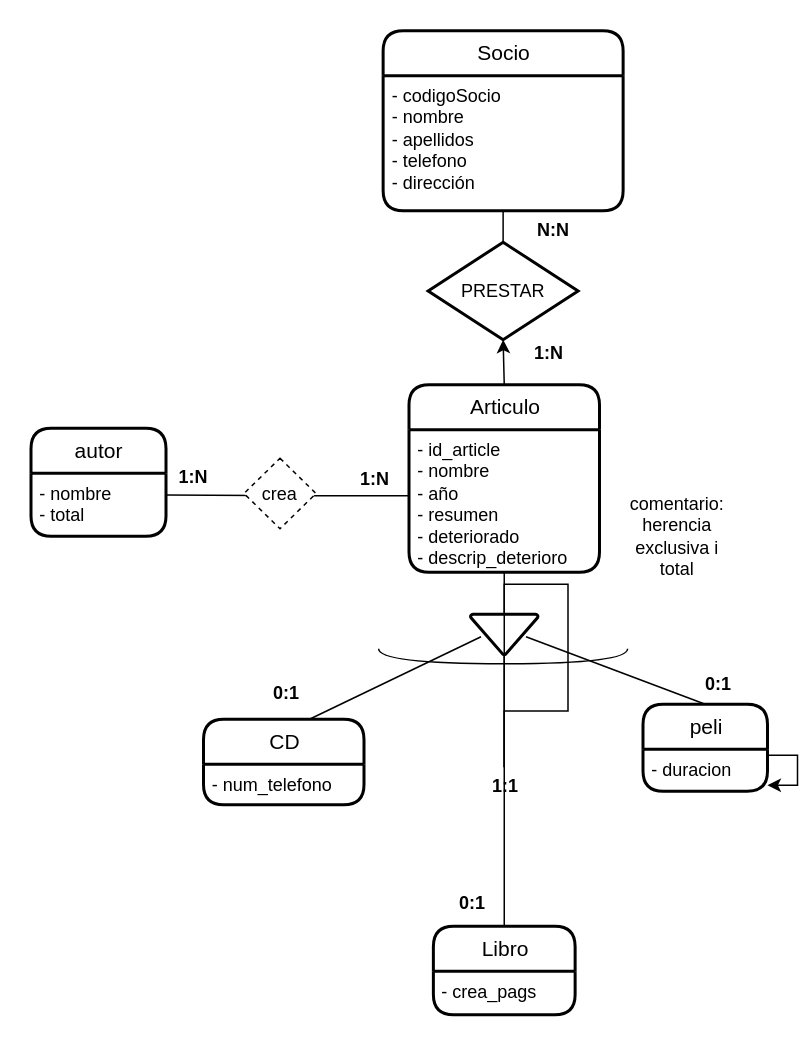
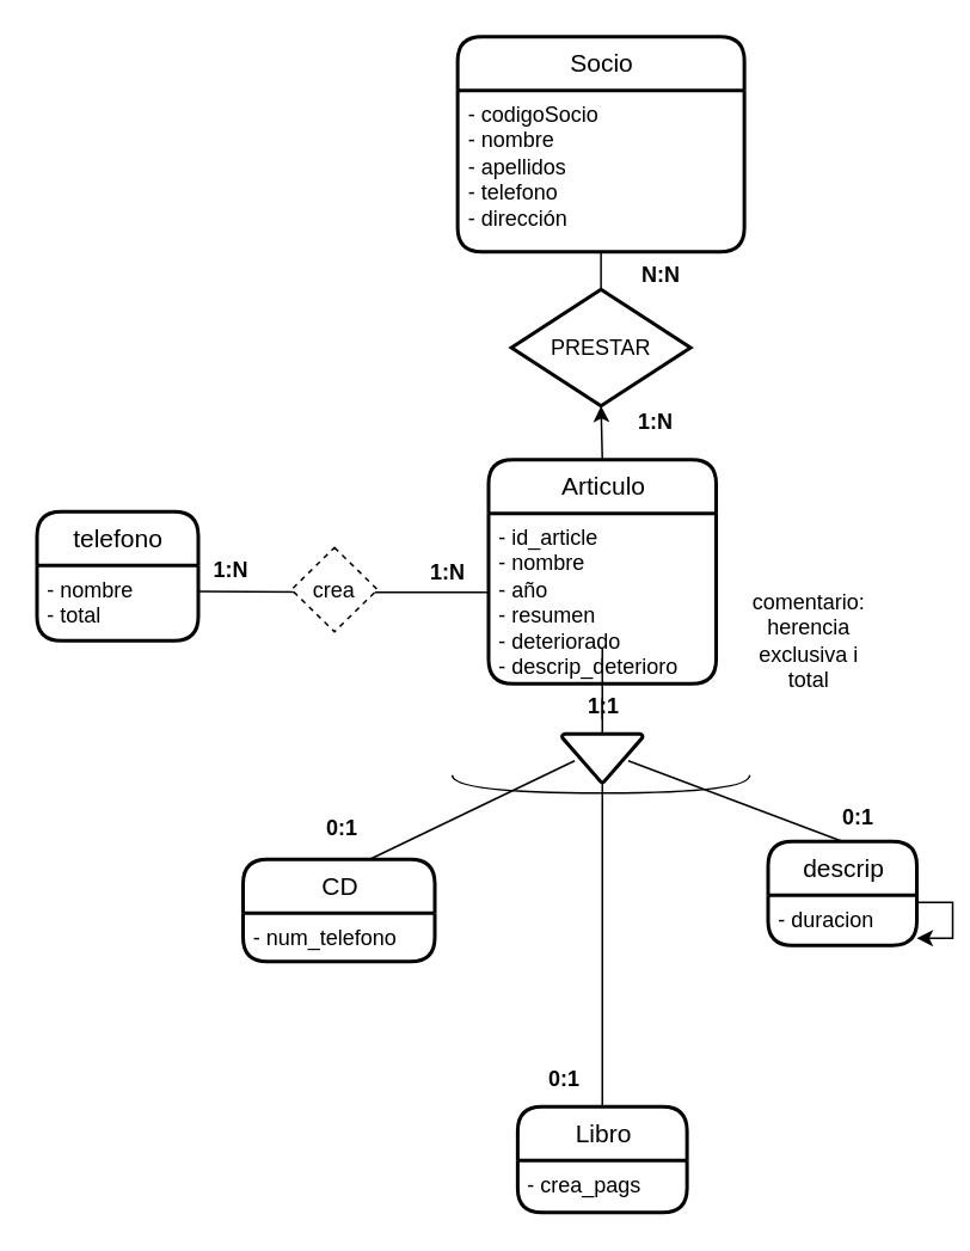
- <mxCell id="19" value="autor" style="swimlane;childLayout=stackLayout;horizontal=1;startSize=30;horizontalStack=0;rounded=1;fontSize=14;fontStyle=0;strokeWidth=2;resizeParent=0;resizeLast=1;shadow=0;dashed=0;align=center;html=1;" parent="1" vertex="1"><mxGeometry x="20" y="285" width="90" height="72" as="geometry" /></mxCell>
+ <mxCell id="19" value="telefono" style="swimlane;childLayout=stackLayout;horizontal=1;startSize=30;horizontalStack=0;rounded=1;fontSize=14;fontStyle=0;strokeWidth=2;resizeParent=0;resizeLast=1;shadow=0;dashed=0;align=center;html=1;" parent="1" vertex="1"><mxGeometry x="20" y="285" width="90" height="72" as="geometry" /></mxCell>
- <mxCell id="14" value="peli" style="swimlane;childLayout=stackLayout;horizontal=1;startSize=30;horizontalStack=0;rounded=1;fontSize=14;fontStyle=0;strokeWidth=2;resizeParent=0;resizeLast=1;shadow=0;dashed=0;align=center;html=1;" parent="1" vertex="1"><mxGeometry x="428" y="469" width="83" height="58" as="geometry" /></mxCell>
+ <mxCell id="14" value="descrip" style="swimlane;childLayout=stackLayout;horizontal=1;startSize=30;horizontalStack=0;rounded=1;fontSize=14;fontStyle=0;strokeWidth=2;resizeParent=0;resizeLast=1;shadow=0;dashed=0;align=center;html=1;" parent="1" vertex="1"><mxGeometry x="428" y="469" width="83" height="58" as="geometry" /></mxCell>
- <mxCell id="34" value="&lt;b&gt;1:1&lt;/b&gt;" style="text;html=1;align=center;verticalAlign=middle;resizable=0;points=[];autosize=1;strokeColor=none;fillColor=none;" vertex="1" parent="1"><mxGeometry x="318" y="511" width="35" height="26" as="geometry" /></mxCell>
+ <mxCell id="34" value="&lt;b&gt;1:1&lt;/b&gt;" style="text;html=1;align=center;verticalAlign=middle;resizable=0;points=[];autosize=1;strokeColor=none;fillColor=none;" vertex="1" parent="1"><mxGeometry x="318" y="381" width="35" height="26" as="geometry" /></mxCell>
